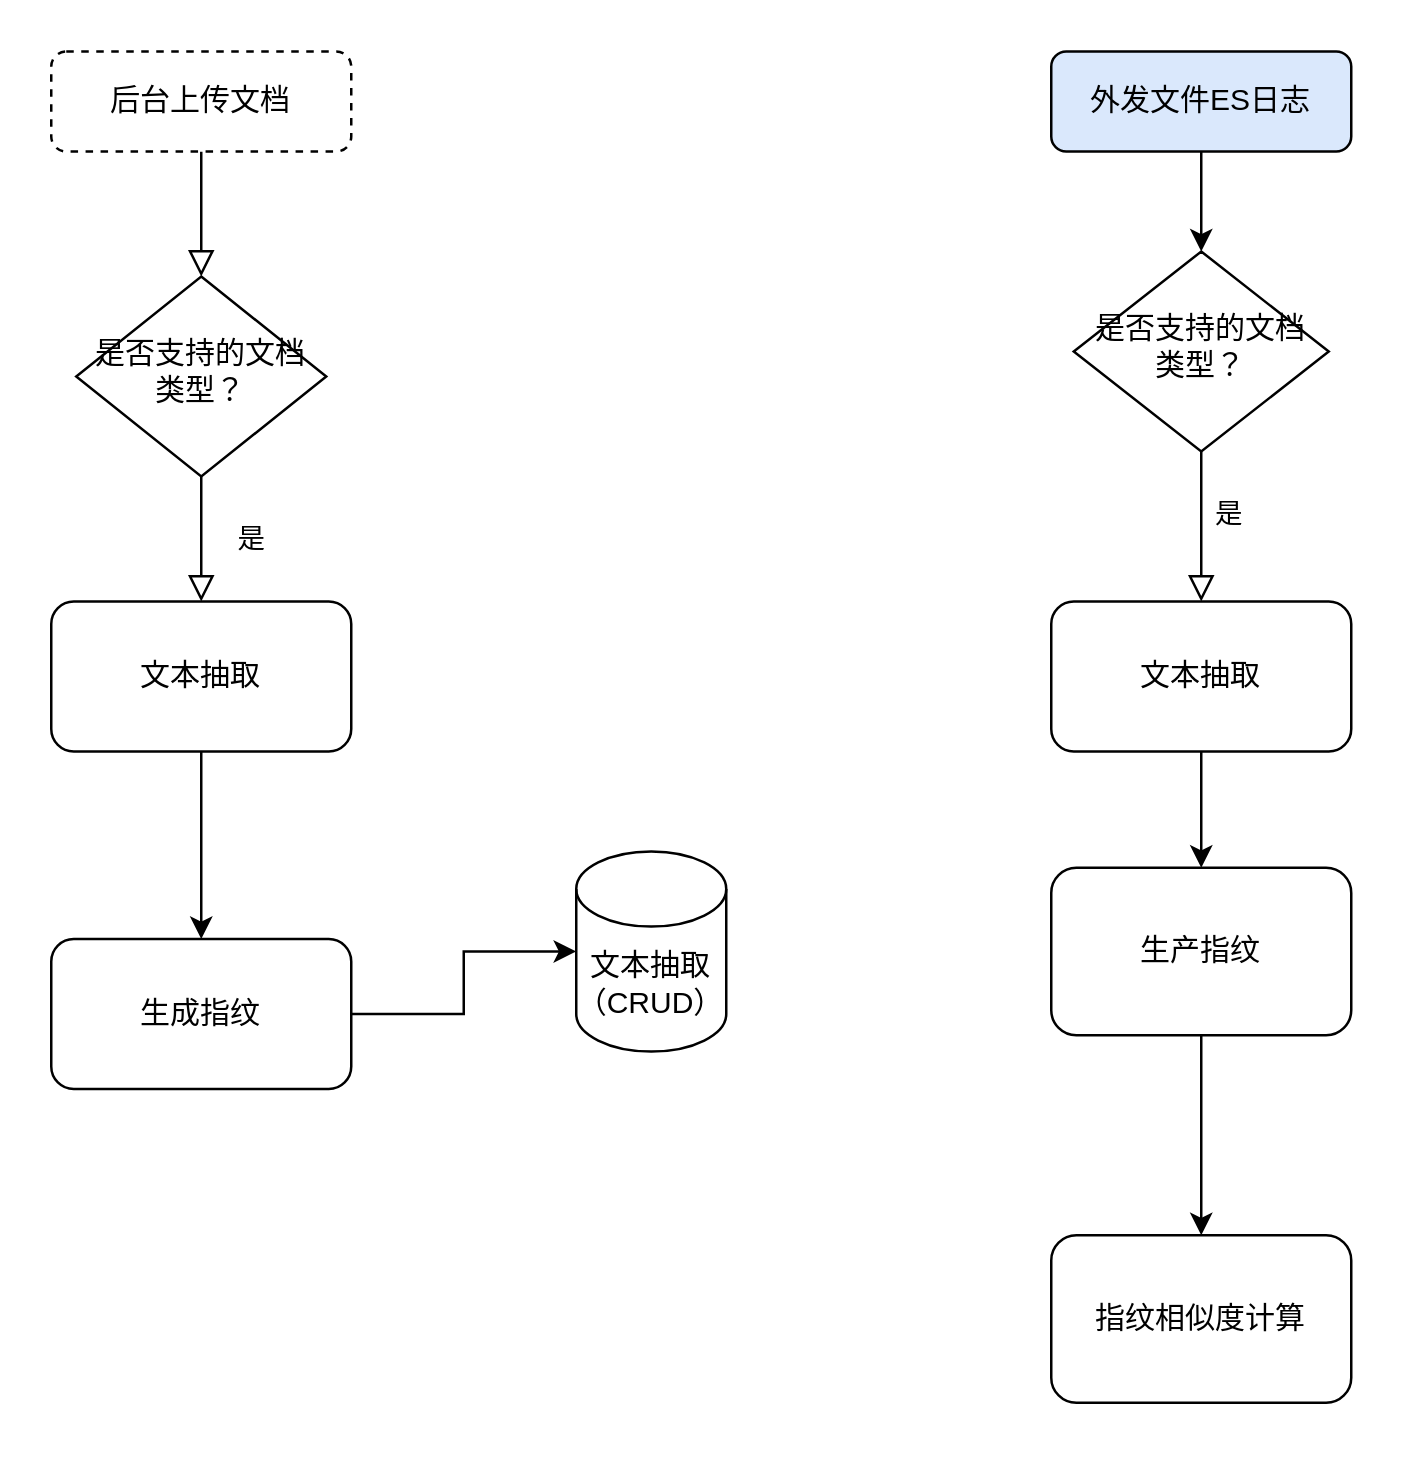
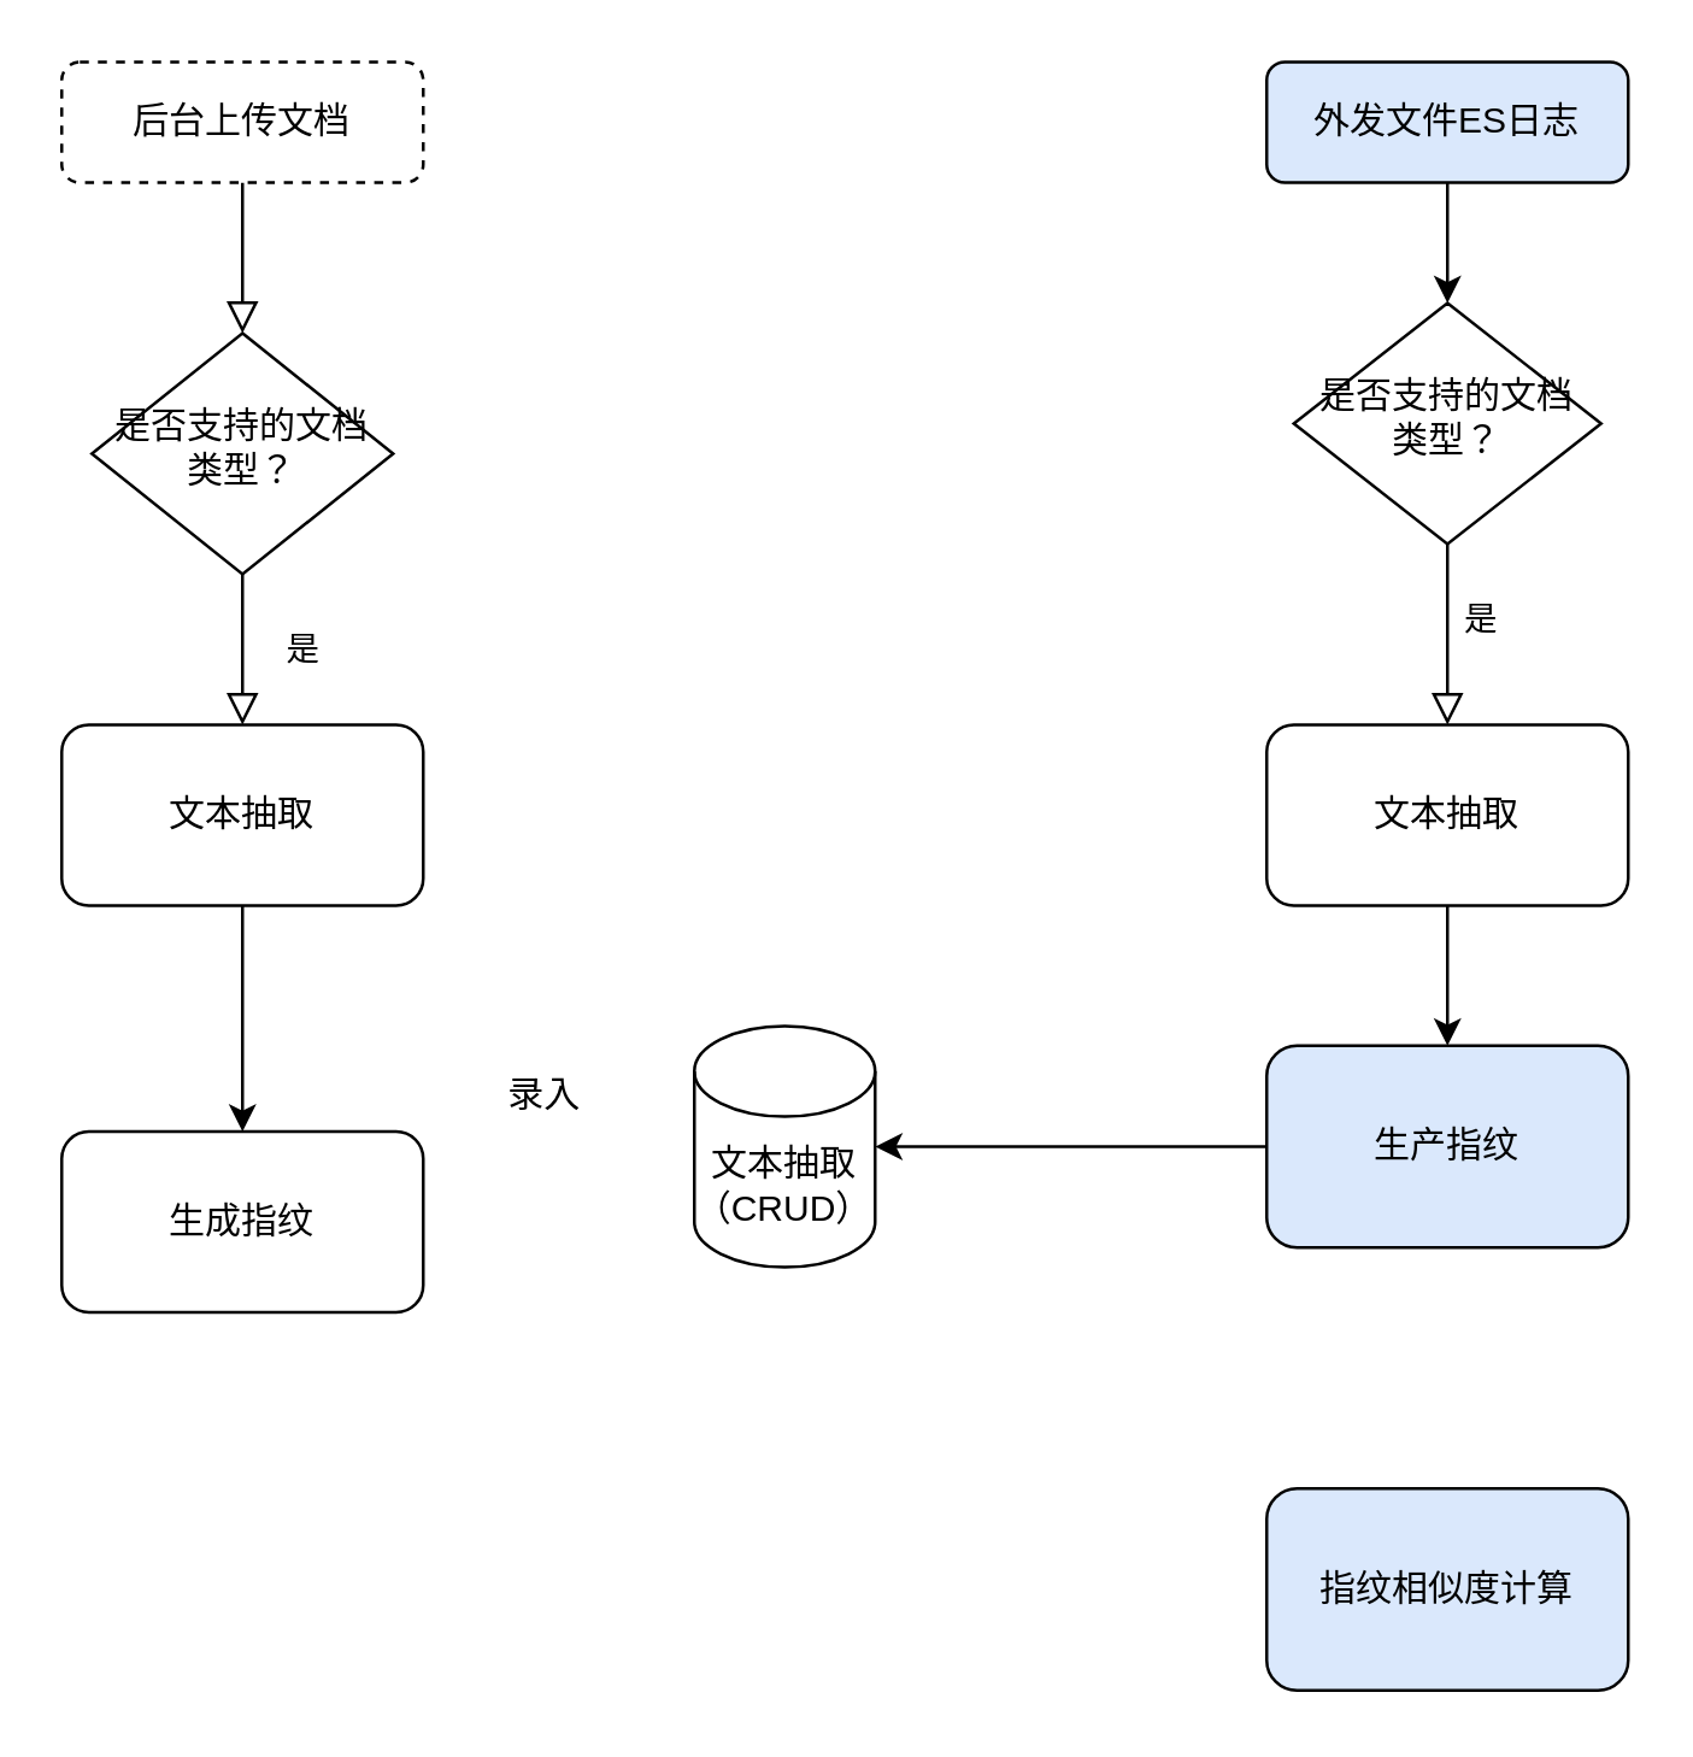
+ <mxCell id="18" value="录入" style="text;html=1;align=center;verticalAlign=middle;resizable=0;points=[];autosize=1;strokeColor=none;fillColor=none;" vertex="1" parent="1"><mxGeometry x="155" y="348" width="50" height="30" as="geometry" /></mxCell>
- <mxCell id="7" value="生产指纹" style="rounded=1;whiteSpace=wrap;html=1;fontSize=12;glass=0;strokeWidth=1;shadow=0;" parent="1" vertex="1"><mxGeometry x="420" y="346.5" width="120" height="67" as="geometry" /></mxCell>
+ <mxCell id="7" value="生产指纹" style="rounded=1;whiteSpace=wrap;html=1;fontSize=12;glass=0;strokeWidth=1;shadow=0;fillColor=#dae8fc;" parent="1" vertex="1"><mxGeometry x="420" y="346.5" width="120" height="67" as="geometry" /></mxCell>
- <mxCell id="10" value="" style="edgeStyle=orthogonalEdgeStyle;rounded=0;orthogonalLoop=1;jettySize=auto;html=1;" edge="1" parent="1" source="11" target="14"><mxGeometry relative="1" as="geometry" /></mxCell>
- <mxCell id="6" value="" style="edgeStyle=orthogonalEdgeStyle;rounded=0;orthogonalLoop=1;jettySize=auto;html=1;" edge="1" parent="1" source="7" target="21"><mxGeometry relative="1" as="geometry" /></mxCell>
+ <mxCell id="6" value="" style="edgeStyle=orthogonalEdgeStyle;rounded=0;orthogonalLoop=1;jettySize=auto;html=1;" edge="1" parent="1" source="7" target="14"><mxGeometry relative="1" as="geometry" /></mxCell>
- <mxCell id="21" value="指纹相似度计算" style="rounded=1;whiteSpace=wrap;html=1;fontSize=12;glass=0;strokeWidth=1;shadow=0;" vertex="1" parent="1"><mxGeometry x="420" y="493.5" width="120" height="67" as="geometry" /></mxCell>
+ <mxCell id="21" value="指纹相似度计算" style="rounded=1;whiteSpace=wrap;html=1;fontSize=12;glass=0;strokeWidth=1;shadow=0;fillColor=#dae8fc;" vertex="1" parent="1"><mxGeometry x="420" y="493.5" width="120" height="67" as="geometry" /></mxCell>
